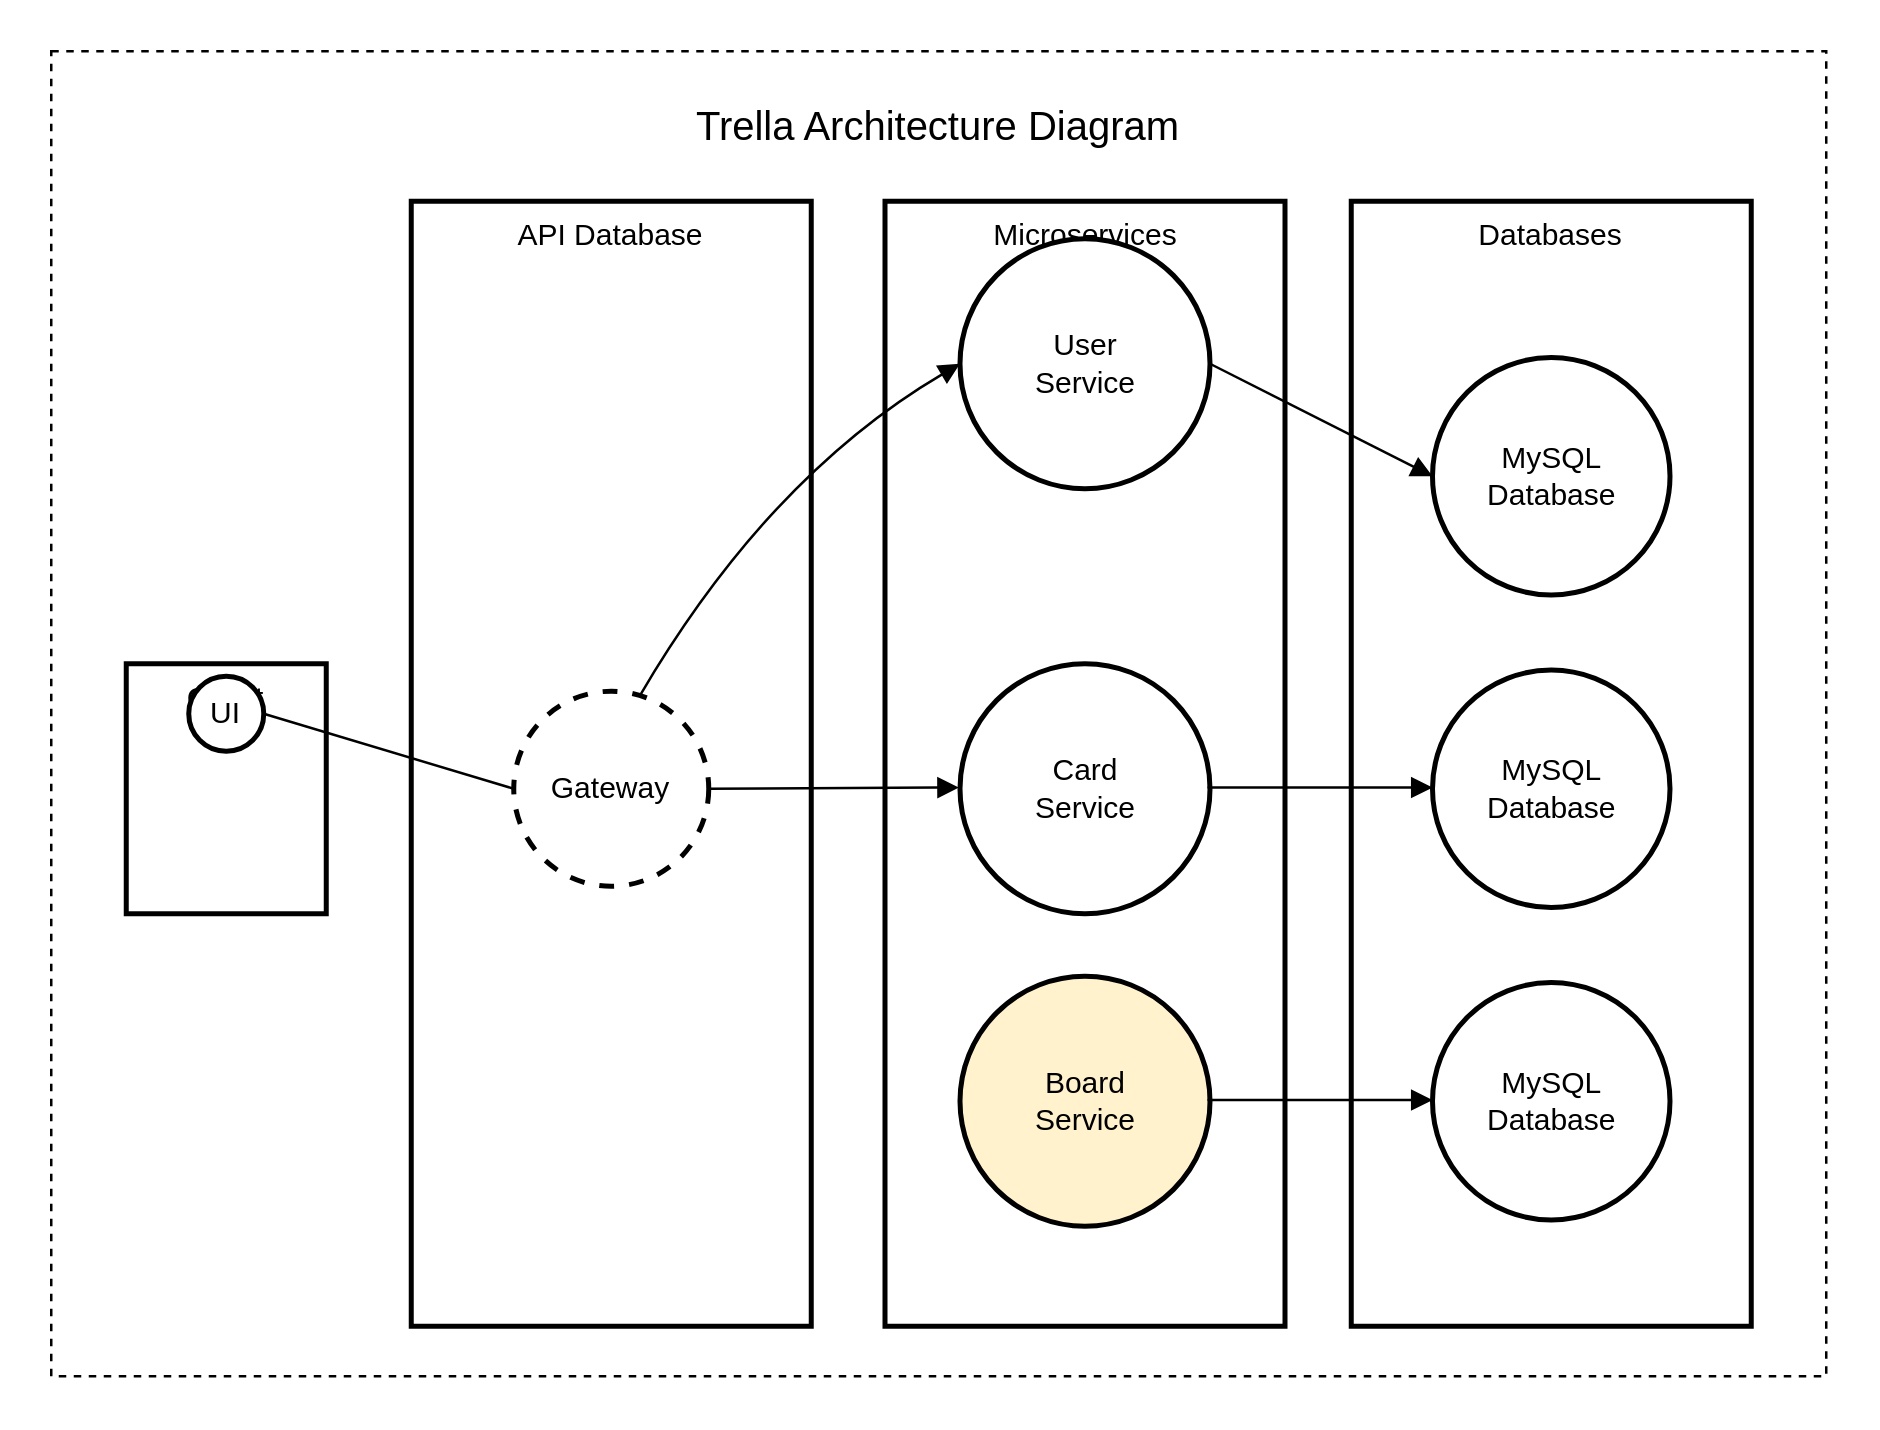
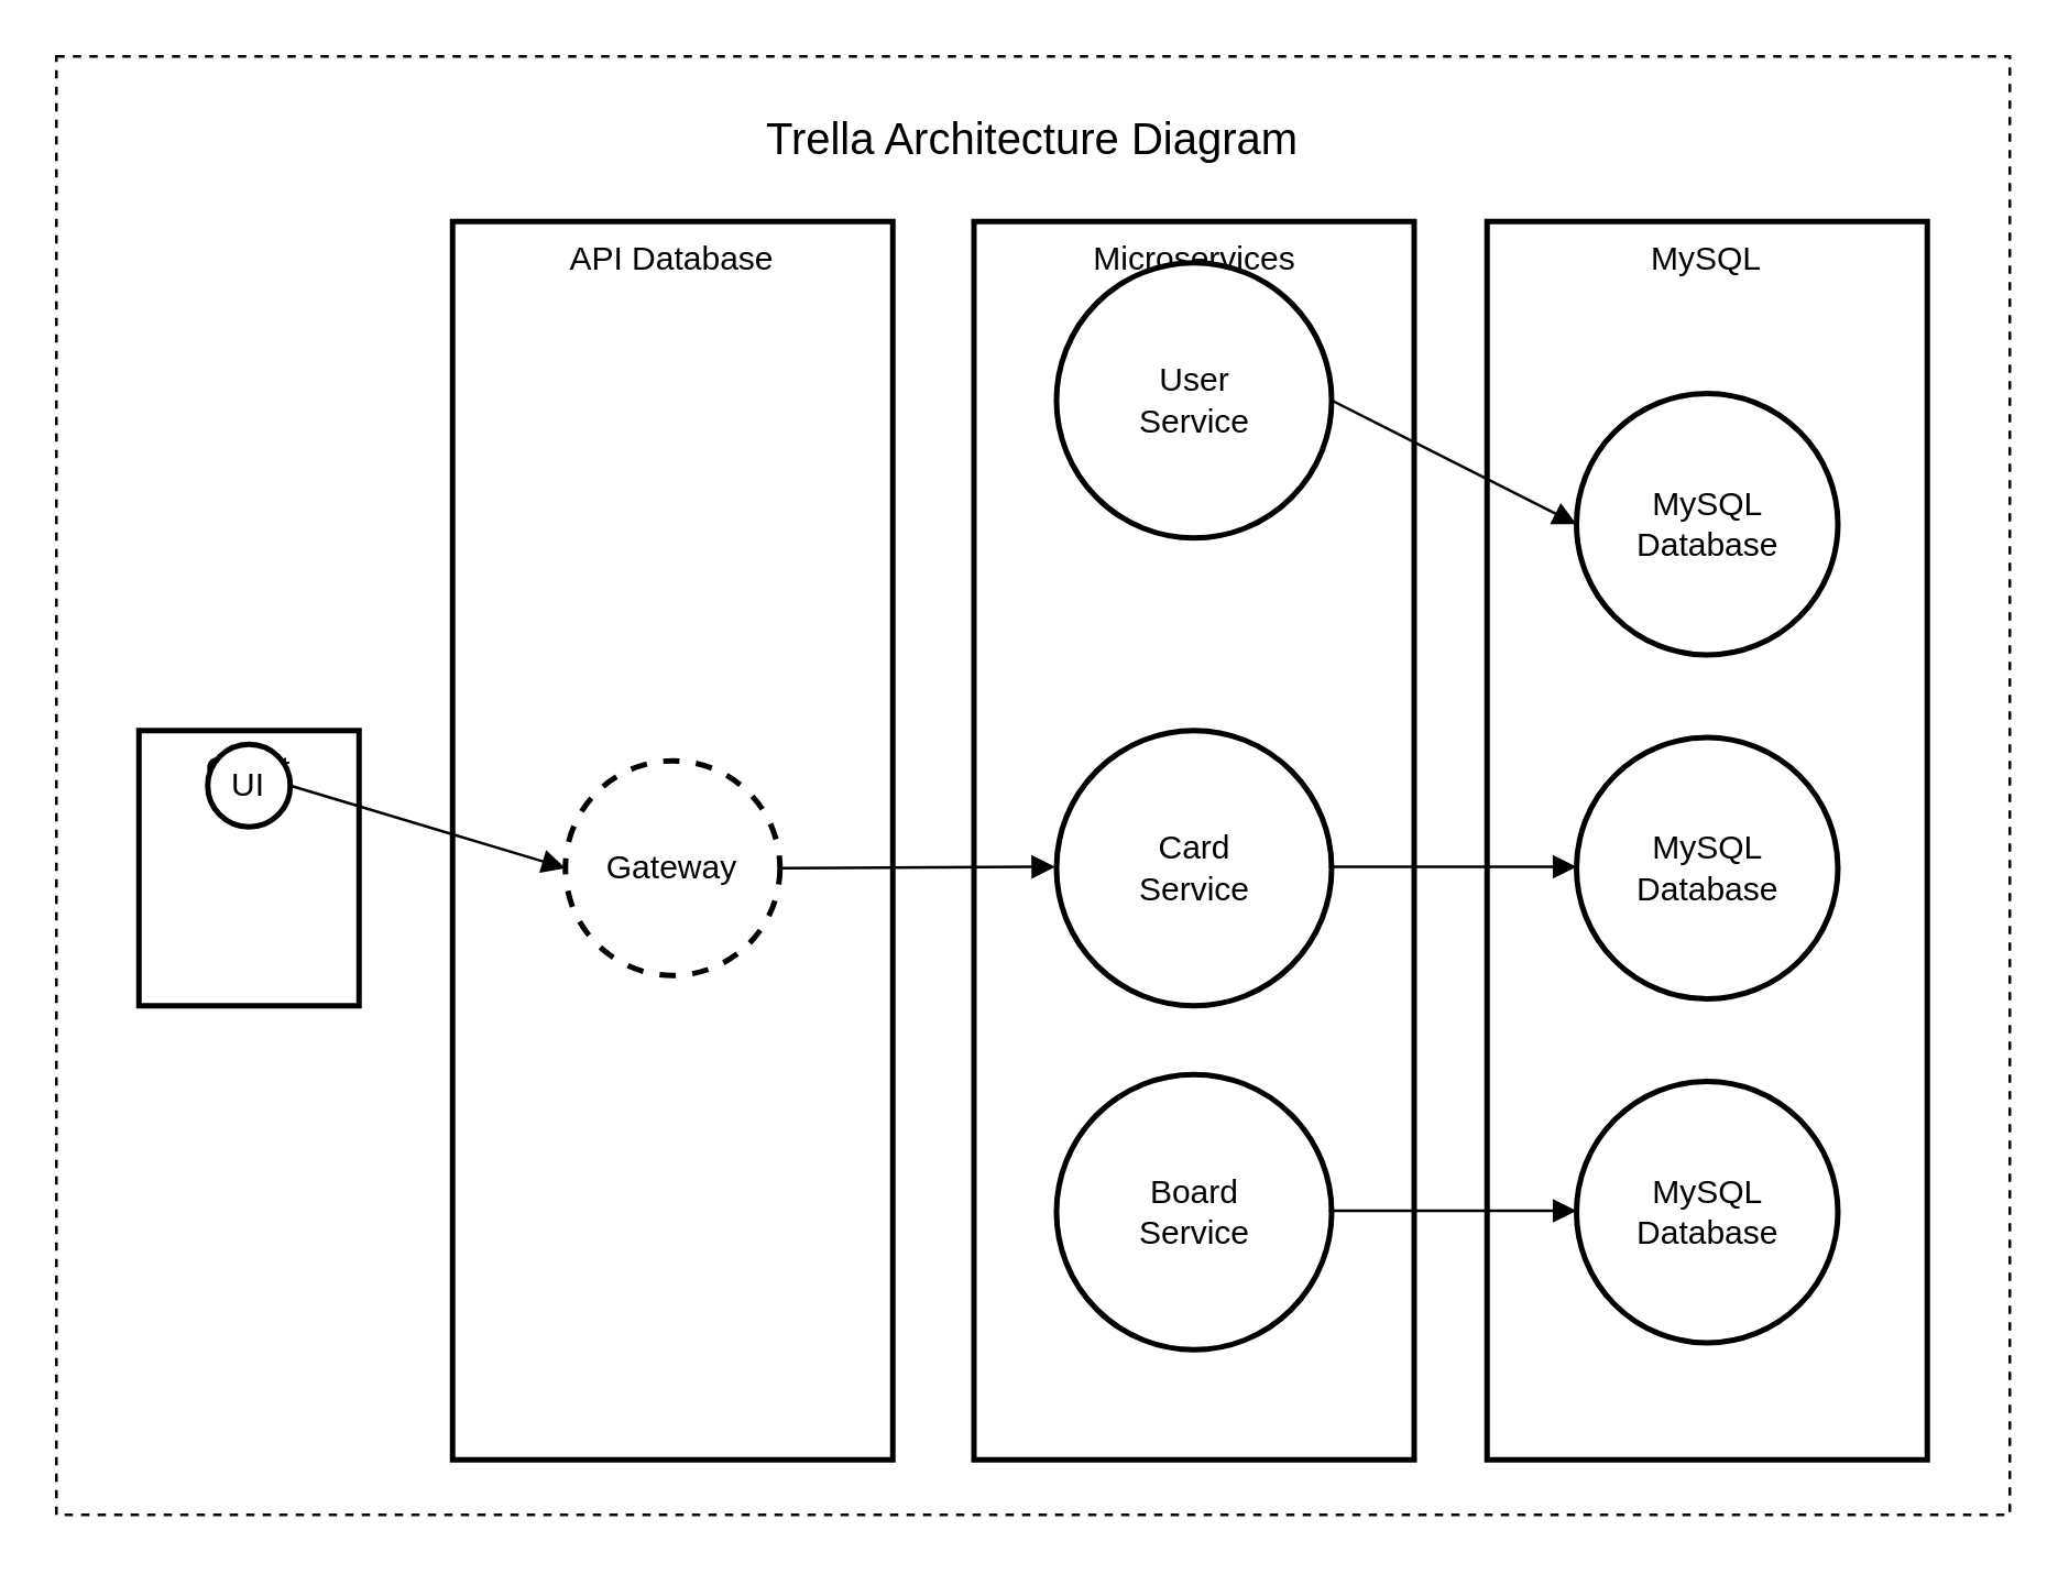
- <mxCell id="9" value="Databases" style="whiteSpace=wrap;strokeWidth=2;verticalAlign=top;" vertex="1" parent="1"><mxGeometry x="540" y="80" width="160" height="450" as="geometry" /></mxCell>
+ <mxCell id="9" value="MySQL" style="whiteSpace=wrap;strokeWidth=2;verticalAlign=top;" vertex="1" parent="1"><mxGeometry x="540" y="80" width="160" height="450" as="geometry" /></mxCell>
- <mxCell id="3" value="Microservices&#10;(Service)" style="whiteSpace=wrap;strokeWidth=2;verticalAlign=top;" vertex="1" parent="1"><mxGeometry x="353.5" y="80" width="160" height="450" as="geometry" /></mxCell>
+ <mxCell id="3" value="Microservices&#10;(NodeJS)" style="whiteSpace=wrap;strokeWidth=2;verticalAlign=top;" vertex="1" parent="1"><mxGeometry x="353.5" y="80" width="160" height="450" as="geometry" /></mxCell>
- <mxCell id="14" value="" style="curved=1;startArrow=none;endArrow=block;exitX=0.66;exitY=0;entryX=0;entryY=0.5;entryDx=0;entryDy=0;" parent="1" source="13" target="4" edge="1"><mxGeometry relative="1" as="geometry"><Array as="points"><mxPoint x="307" y="190" /></Array><mxPoint x="382" y="125" as="targetPoint" /></mxGeometry></mxCell>
- <mxCell id="16" value="" style="curved=1;startArrow=none;endArrow=none;exitX=0.99;exitY=0.48;entryX=0;entryY=0.49;" parent="1" source="6" target="13" edge="1"><mxGeometry relative="1" as="geometry"><Array as="points" /></mxGeometry></mxCell>
+ <mxCell id="16" value="" style="curved=1;startArrow=none;endArrow=block;exitX=0.99;exitY=0.48;entryX=0;entryY=0.49;" parent="1" source="6" target="13" edge="1"><mxGeometry relative="1" as="geometry"><Array as="points" /></mxGeometry></mxCell>
- <mxCell id="8" value="Board&#10;Service" style="ellipse;aspect=fixed;strokeWidth=2;whiteSpace=wrap;fillColor=#fff2cc;" vertex="1" parent="1"><mxGeometry x="383.5" y="390" width="100" height="100" as="geometry" /></mxCell>
+ <mxCell id="8" value="Board&#10;Service" style="ellipse;aspect=fixed;strokeWidth=2;whiteSpace=wrap;" vertex="1" parent="1"><mxGeometry x="383.5" y="390" width="100" height="100" as="geometry" /></mxCell>
